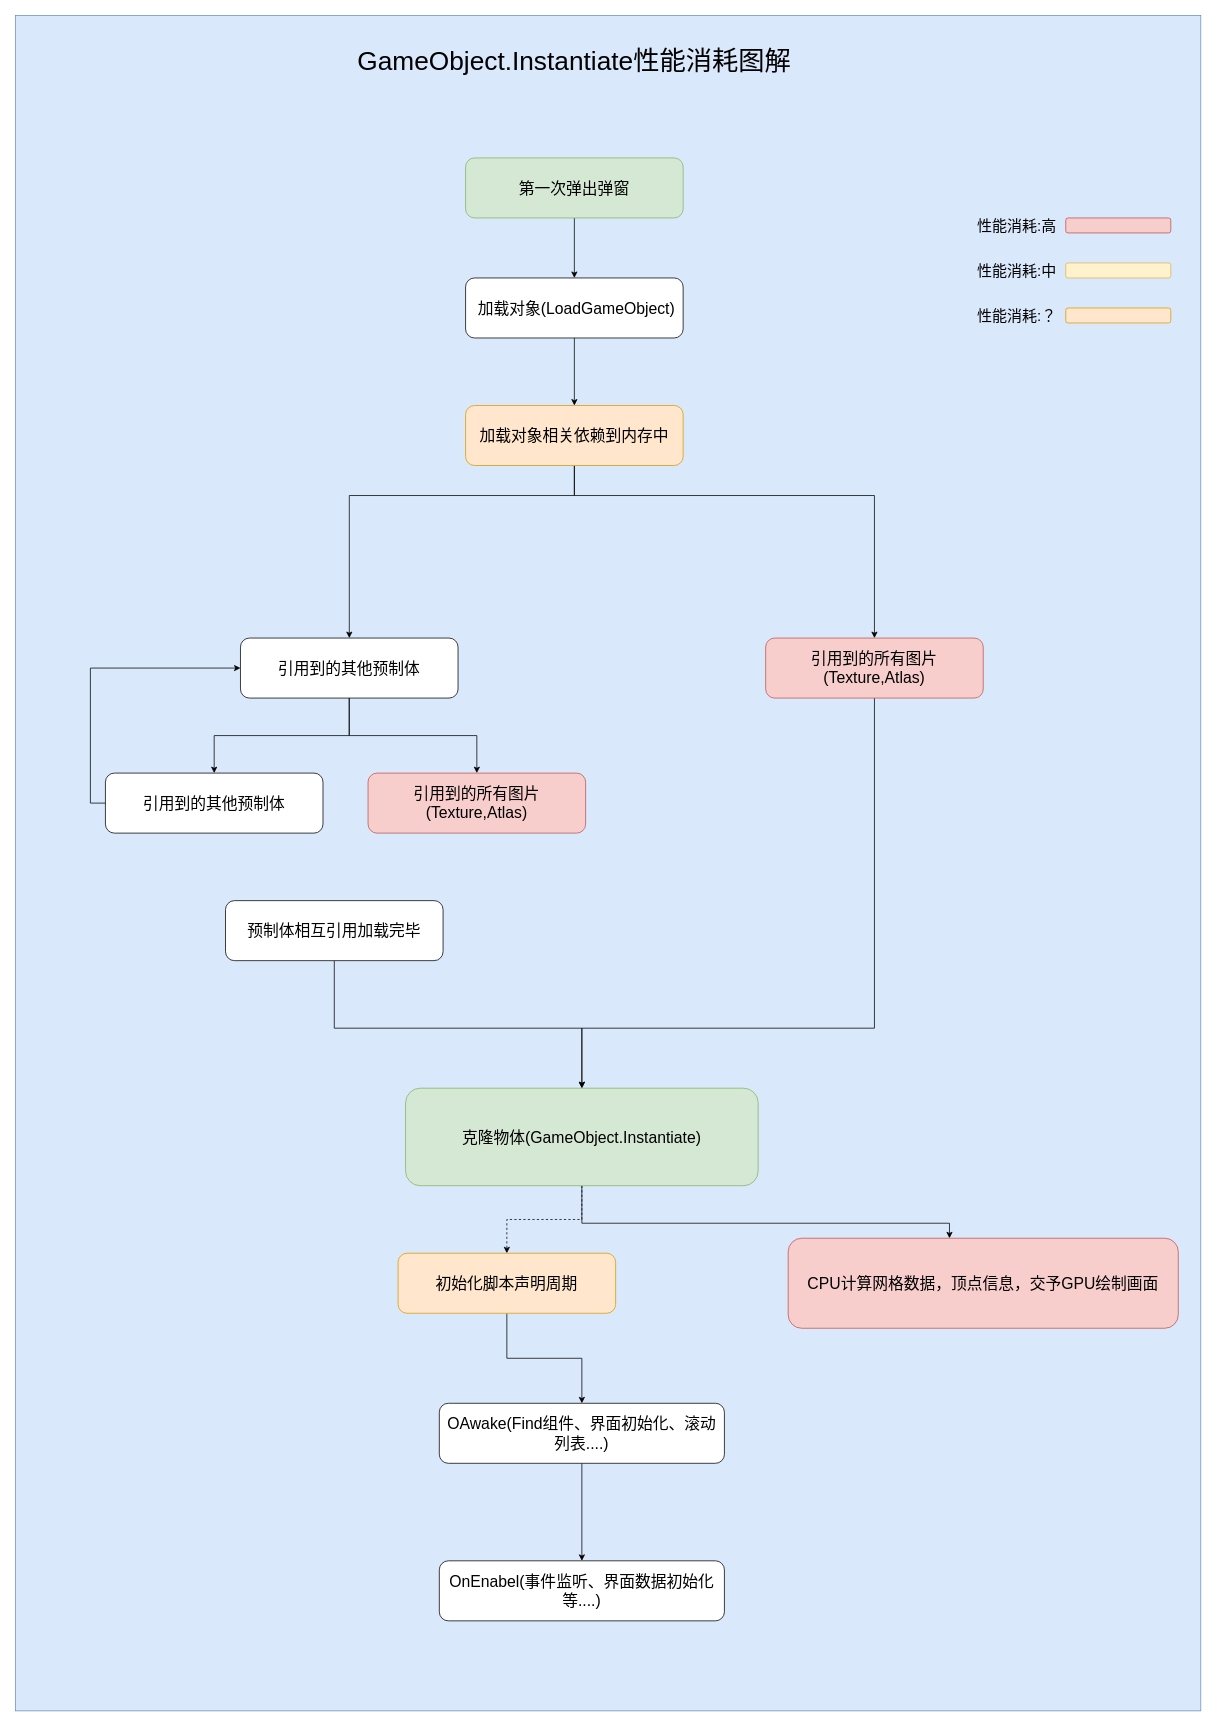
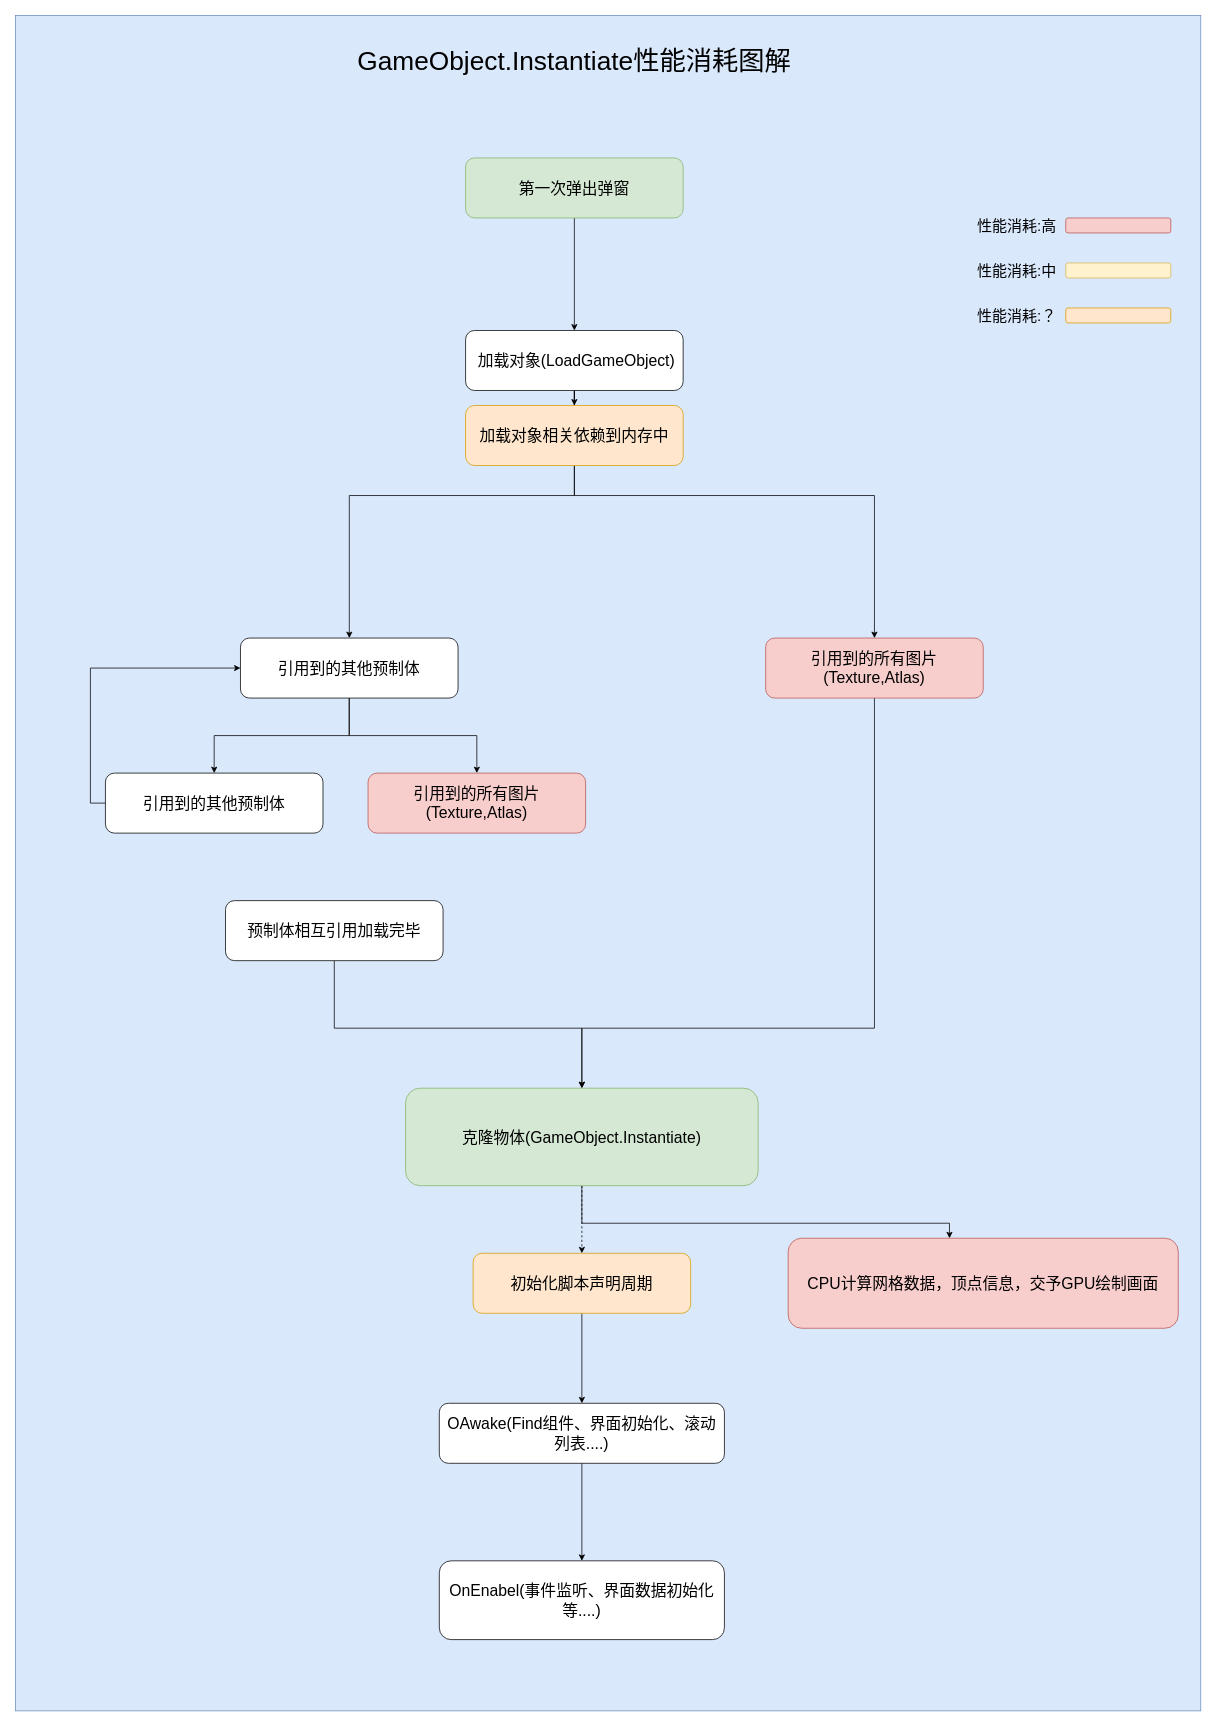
- <mxCell id="6" value="&lt;font style=&quot;font-size: 21px&quot;&gt;&amp;nbsp;加载对象(LoadGameObject)&lt;/font&gt;" style="rounded=1;whiteSpace=wrap;html=1;" vertex="1" parent="1"><mxGeometry x="620" y="370" width="290" height="80" as="geometry" /></mxCell>
+ <mxCell id="6" value="&lt;font style=&quot;font-size: 21px&quot;&gt;&amp;nbsp;加载对象(LoadGameObject)&lt;/font&gt;" style="rounded=1;whiteSpace=wrap;html=1;" vertex="1" parent="1"><mxGeometry x="620" y="440" width="290" height="80" as="geometry" /></mxCell>
- <mxCell id="24" value="&lt;span style=&quot;font-size: 21px&quot;&gt;初始化脚本声明周期&lt;/span&gt;" style="rounded=1;whiteSpace=wrap;html=1;fillColor=#ffe6cc;strokeColor=#d79b00;" vertex="1" parent="1"><mxGeometry x="530" y="1670" width="290" height="80" as="geometry" /></mxCell>
+ <mxCell id="24" value="&lt;span style=&quot;font-size: 21px&quot;&gt;初始化脚本声明周期&lt;/span&gt;" style="rounded=1;whiteSpace=wrap;html=1;fillColor=#ffe6cc;strokeColor=#d79b00;" vertex="1" parent="1"><mxGeometry x="630" y="1670" width="290" height="80" as="geometry" /></mxCell>
- <mxCell id="28" value="&lt;span style=&quot;font-size: 21px&quot;&gt;OnEnabel(事件监听、界面数据初始化等....)&lt;/span&gt;" style="rounded=1;whiteSpace=wrap;html=1;" vertex="1" parent="1"><mxGeometry x="585" y="2080" width="380" height="80" as="geometry" /></mxCell>
+ <mxCell id="28" value="&lt;span style=&quot;font-size: 21px&quot;&gt;OnEnabel(事件监听、界面数据初始化等....)&lt;/span&gt;" style="rounded=1;whiteSpace=wrap;html=1;" vertex="1" parent="1"><mxGeometry x="585" y="2080" width="380" height="105" as="geometry" /></mxCell>
